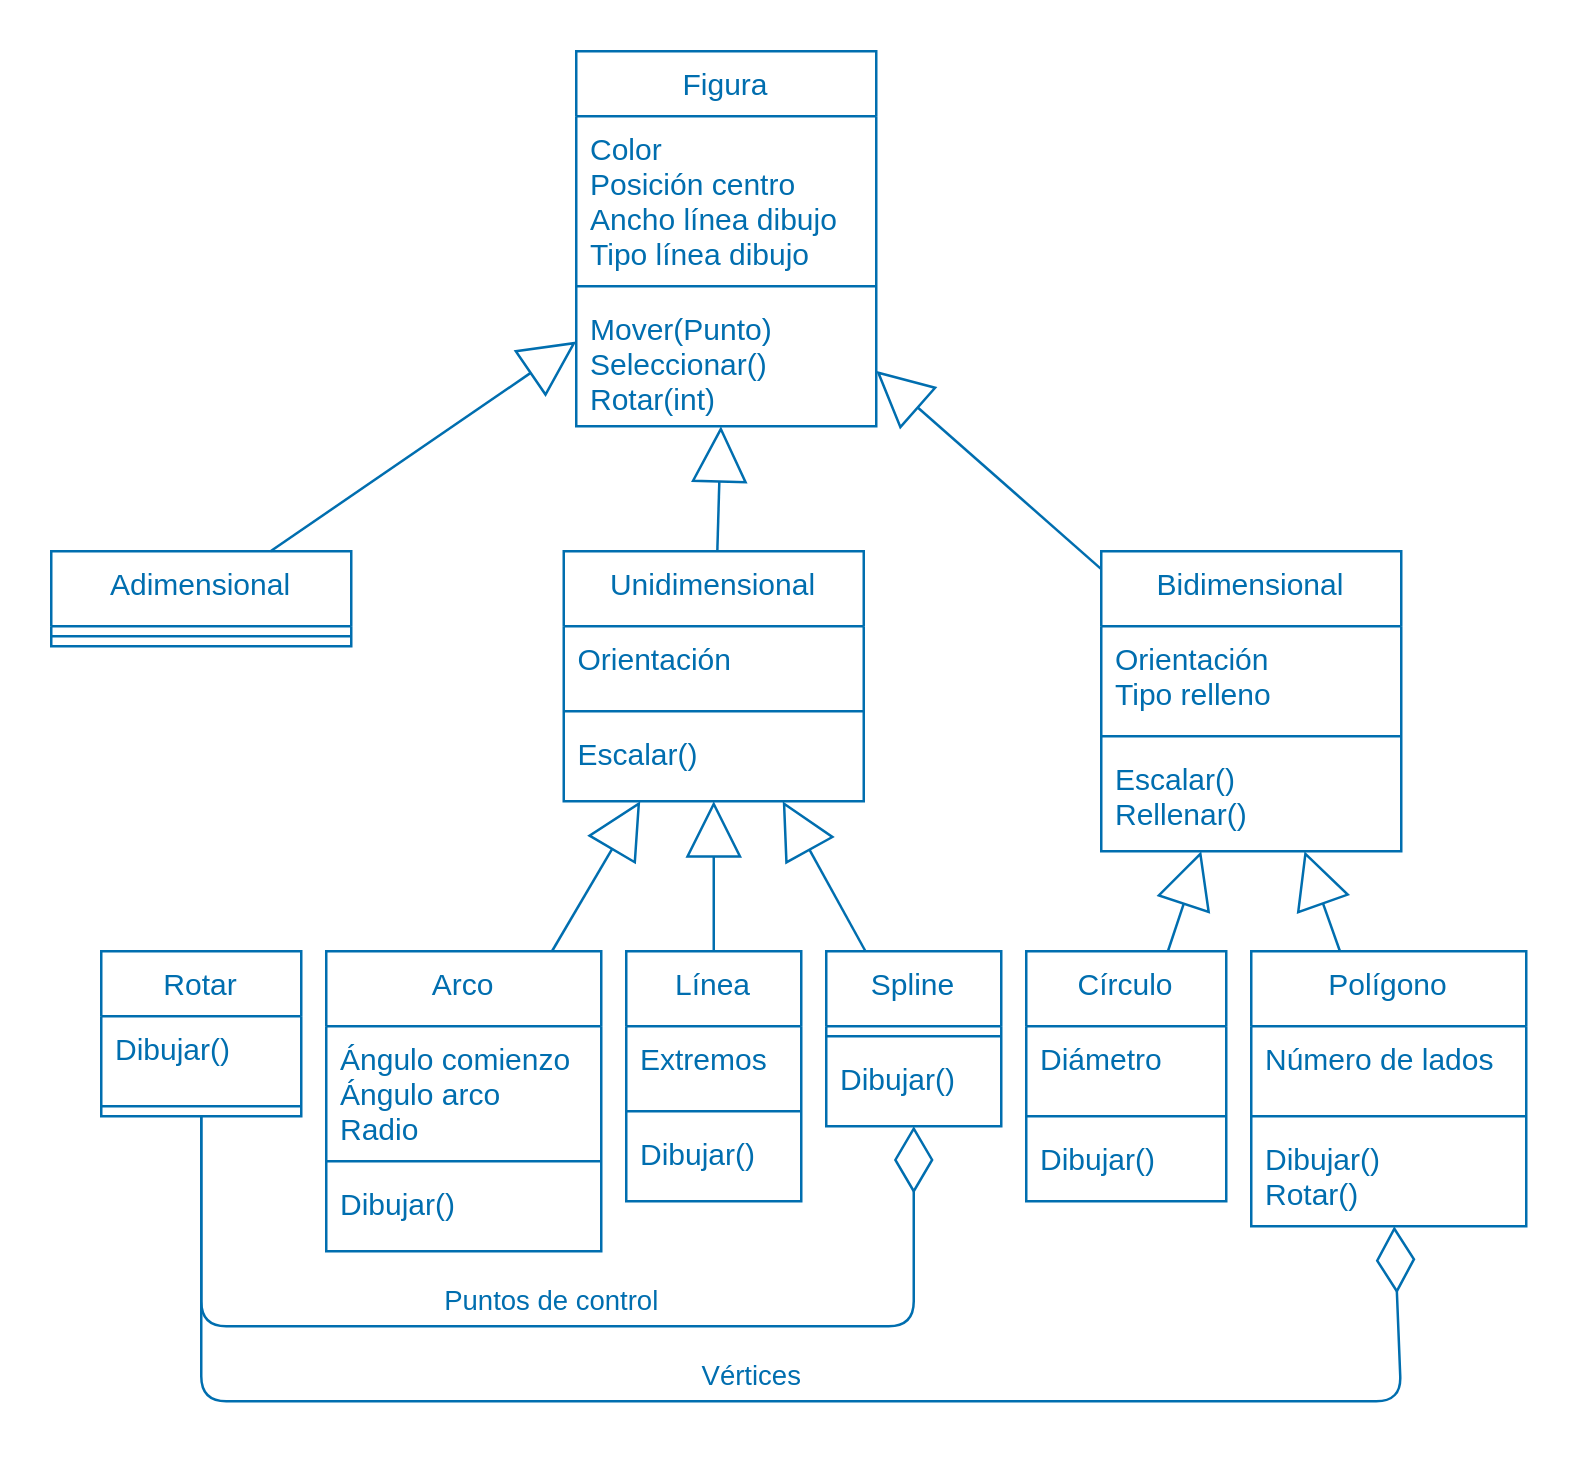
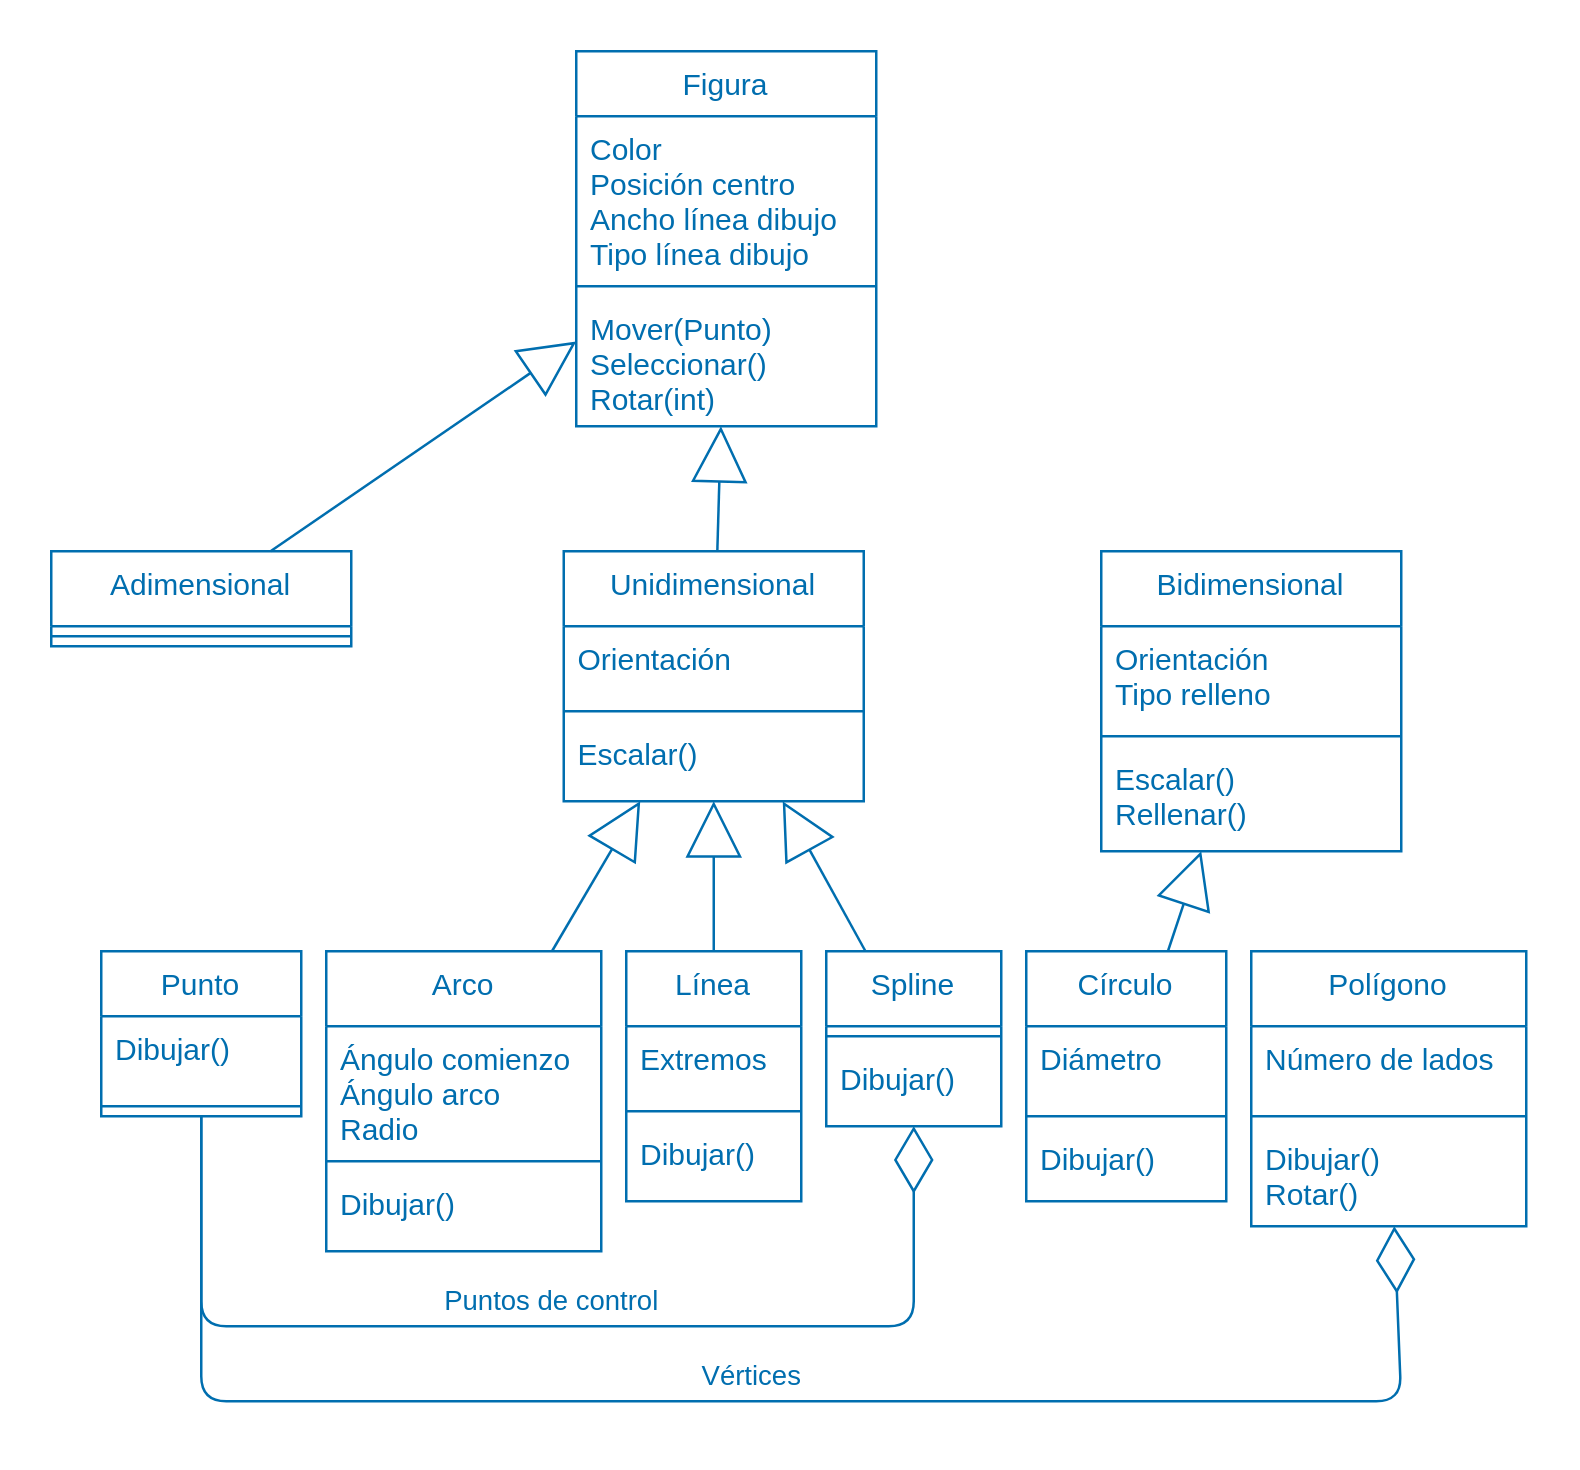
- <mxCell id="47" value="" style="endArrow=block;html=1;endFill=0;elbow=vertical;strokeColor=#006EAF;fontColor=#006EAF;strokeWidth=1;endSize=20;" parent="1" source="12" target="2" edge="1"><mxGeometry width="160" relative="1" as="geometry"><mxPoint x="299.286" y="230" as="sourcePoint" /><mxPoint x="303.571" y="180" as="targetPoint" /></mxGeometry></mxCell>
- <mxCell id="41" value="" style="endArrow=block;html=1;endFill=0;elbow=vertical;strokeColor=#006EAF;fontColor=#006EAF;strokeWidth=1;endSize=20;" parent="1" source="35" target="12" edge="1"><mxGeometry width="160" relative="1" as="geometry"><mxPoint x="501.667" y="390" as="sourcePoint" /><mxPoint x="519" y="350" as="targetPoint" /></mxGeometry></mxCell>
- <mxCell id="16" value="Rotar" style="swimlane;fontStyle=0;align=center;verticalAlign=top;childLayout=stackLayout;horizontal=1;startSize=26;horizontalStack=0;resizeParent=1;resizeParentMax=0;resizeLast=0;collapsible=1;marginBottom=0;fontColor=#006EAF;strokeColor=#006EAF;fillColor=none;" parent="1" vertex="1"><mxGeometry x="40" y="380" width="80" height="66" as="geometry" /></mxCell>
+ <mxCell id="16" value="Punto" style="swimlane;fontStyle=0;align=center;verticalAlign=top;childLayout=stackLayout;horizontal=1;startSize=26;horizontalStack=0;resizeParent=1;resizeParentMax=0;resizeLast=0;collapsible=1;marginBottom=0;fontColor=#006EAF;strokeColor=#006EAF;fillColor=none;" parent="1" vertex="1"><mxGeometry x="40" y="380" width="80" height="66" as="geometry" /></mxCell>
